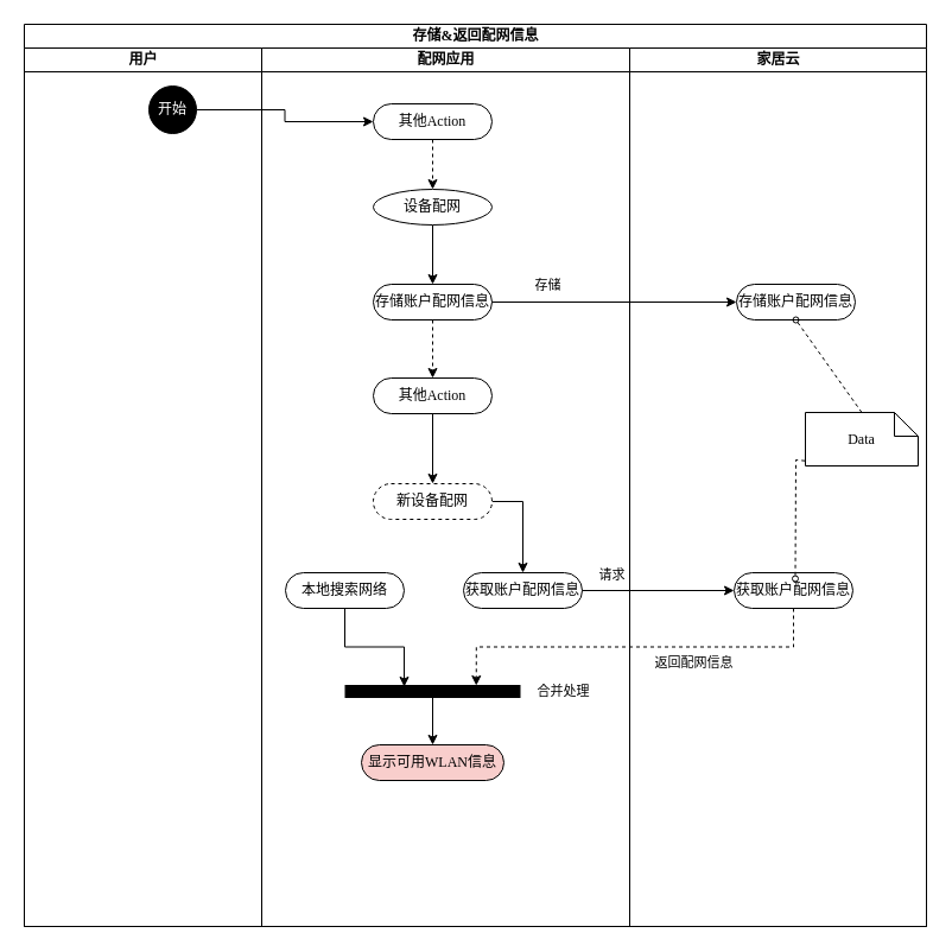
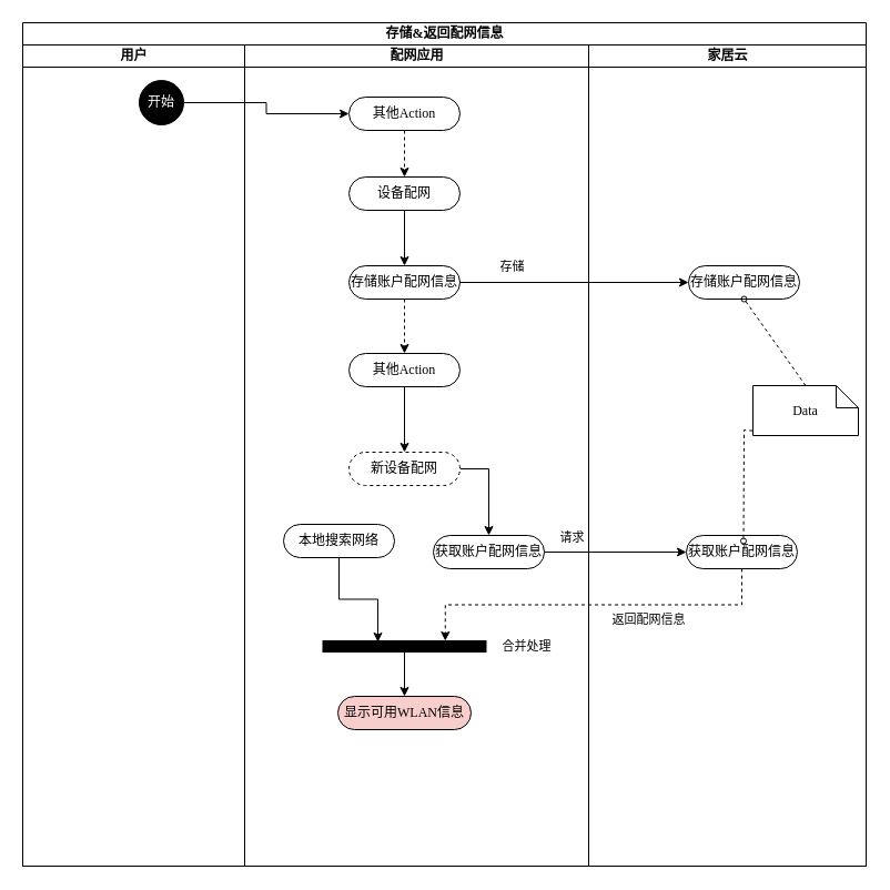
- <mxCell id="9" value="设备配网" style="ellipse;whiteSpace=wrap;html=1;shadow=0;comic=0;labelBackgroundColor=none;strokeWidth=1;fontFamily=Verdana;fontSize=12;align=center;arcSize=50;" vertex="1" parent="5"><mxGeometry x="94" y="119" width="100" height="30" as="geometry" /></mxCell>
+ <mxCell id="9" value="设备配网" style="rounded=1;whiteSpace=wrap;html=1;shadow=0;comic=0;labelBackgroundColor=none;strokeWidth=1;fontFamily=Verdana;fontSize=12;align=center;arcSize=50;" vertex="1" parent="5"><mxGeometry x="94" y="119" width="100" height="30" as="geometry" /></mxCell>
- <mxCell id="15" value="本地搜索网络" style="rounded=1;whiteSpace=wrap;html=1;shadow=0;comic=0;labelBackgroundColor=none;strokeWidth=1;fontFamily=Verdana;fontSize=12;align=center;arcSize=50;" vertex="1" parent="5"><mxGeometry x="20" y="442" width="100" height="30" as="geometry" /></mxCell>
+ <mxCell id="15" value="本地搜索网络" style="rounded=1;whiteSpace=wrap;html=1;shadow=0;comic=0;labelBackgroundColor=none;strokeWidth=1;fontFamily=Verdana;fontSize=12;align=center;arcSize=50;" vertex="1" parent="5"><mxGeometry x="35" y="432" width="100" height="30" as="geometry" /></mxCell>
